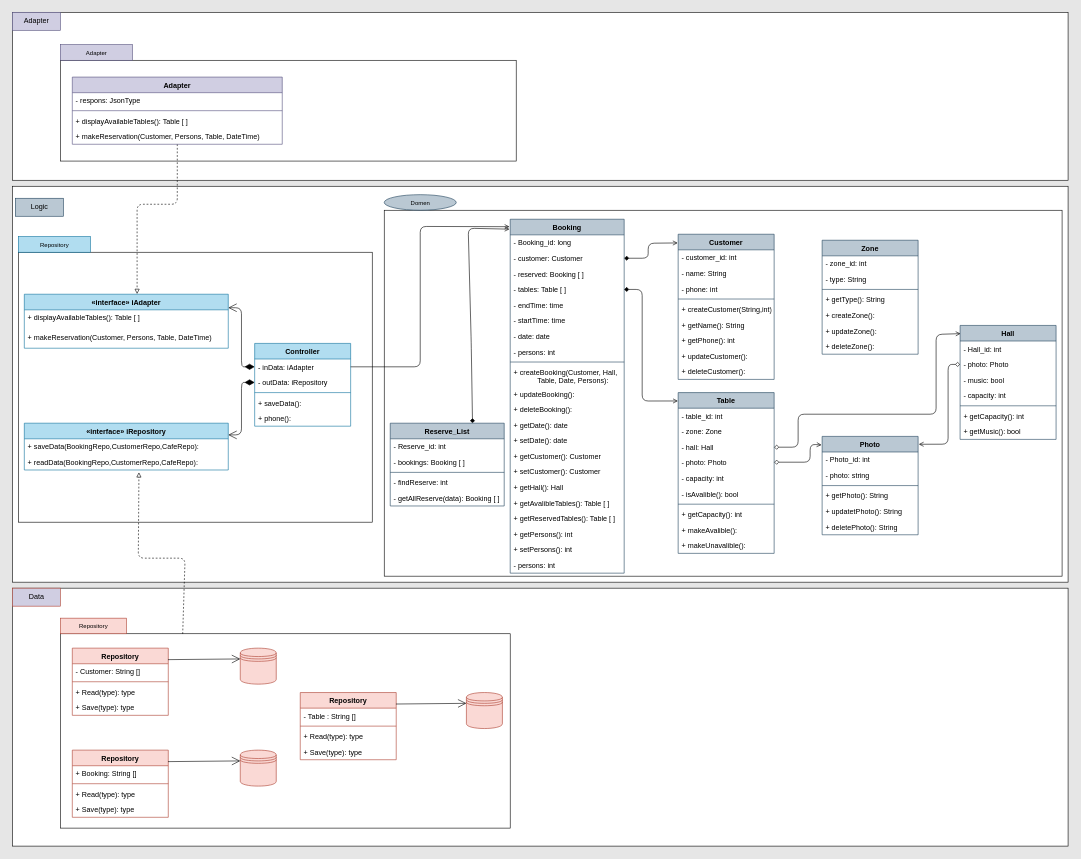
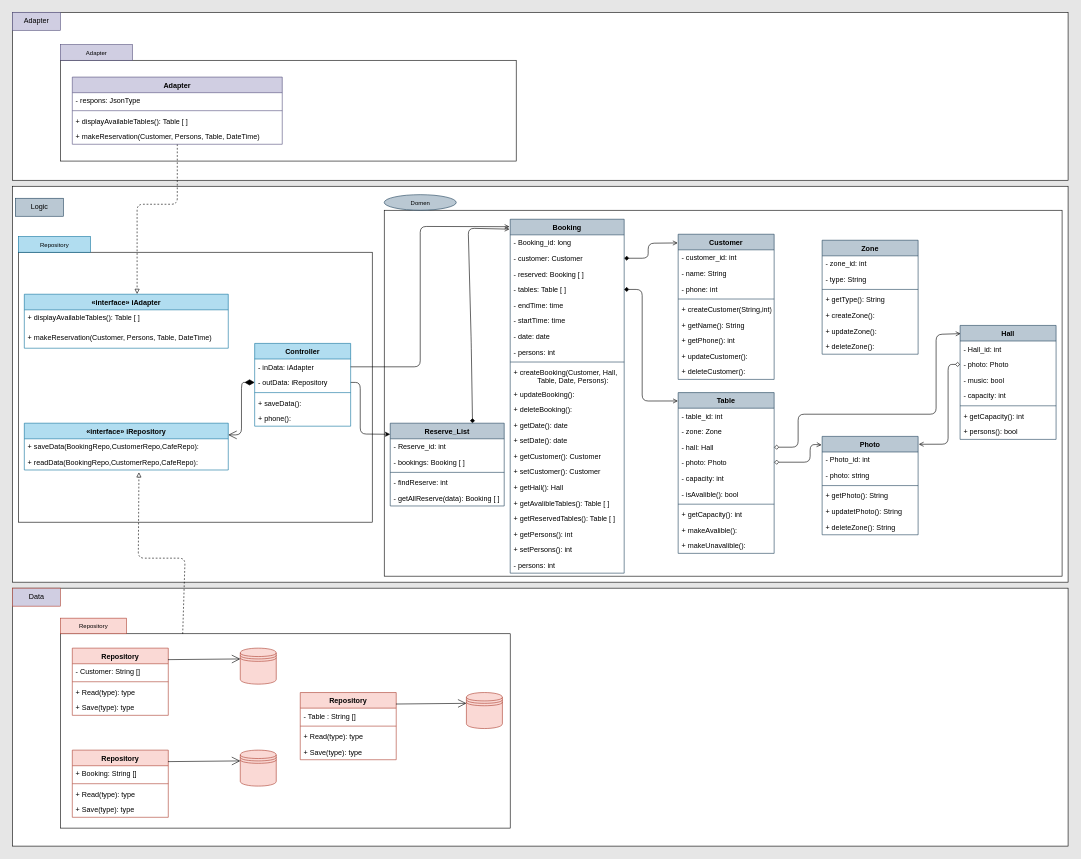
- <mxCell id="80" value="" style="endArrow=open;html=1;endSize=12;startArrow=diamondThin;startSize=14;startFill=1;edgeStyle=orthogonalEdgeStyle;align=left;verticalAlign=bottom;entryX=1;entryY=0.25;entryDx=0;entryDy=0;" parent="1" source="17" target="22" edge="1"><mxGeometry x="-1" y="3" relative="1" as="geometry"><mxPoint x="130" y="630" as="sourcePoint" /><mxPoint x="290" y="630" as="targetPoint" /></mxGeometry></mxCell>
+ <mxCell id="15" style="edgeStyle=none;html=1;exitX=1;exitY=0.5;exitDx=0;exitDy=0;entryX=0;entryY=0.134;entryDx=0;entryDy=0;entryPerimeter=0;" edge="1" parent="1" source="18" target="114"><mxGeometry relative="1" as="geometry"><mxPoint x="500" y="510" as="targetPoint" /><Array as="points"><mxPoint x="600" y="637" /><mxPoint x="600" y="723" /></Array></mxGeometry></mxCell>
- <mxCell id="110" value="+ getMusic(): bool" style="text;strokeColor=none;fillColor=none;align=left;verticalAlign=top;spacingLeft=4;spacingRight=4;overflow=hidden;rotatable=0;points=[[0,0.5],[1,0.5]];portConstraint=eastwest;" vertex="1" parent="103"><mxGeometry y="164" width="160" height="26" as="geometry" /></mxCell>
+ <mxCell id="110" value="+ persons(): bool" style="text;strokeColor=none;fillColor=none;align=left;verticalAlign=top;spacingLeft=4;spacingRight=4;overflow=hidden;rotatable=0;points=[[0,0.5],[1,0.5]];portConstraint=eastwest;" vertex="1" parent="103"><mxGeometry y="164" width="160" height="26" as="geometry" /></mxCell>
- <mxCell id="102" value="+ deletePhoto(): String" style="text;strokeColor=none;fillColor=none;align=left;verticalAlign=top;spacingLeft=4;spacingRight=4;overflow=hidden;rotatable=0;points=[[0,0.5],[1,0.5]];portConstraint=eastwest;" vertex="1" parent="96"><mxGeometry y="138" width="160" height="26" as="geometry" /></mxCell>
+ <mxCell id="102" value="+ deleteZone(): String" style="text;strokeColor=none;fillColor=none;align=left;verticalAlign=top;spacingLeft=4;spacingRight=4;overflow=hidden;rotatable=0;points=[[0,0.5],[1,0.5]];portConstraint=eastwest;" vertex="1" parent="96"><mxGeometry y="138" width="160" height="26" as="geometry" /></mxCell>
